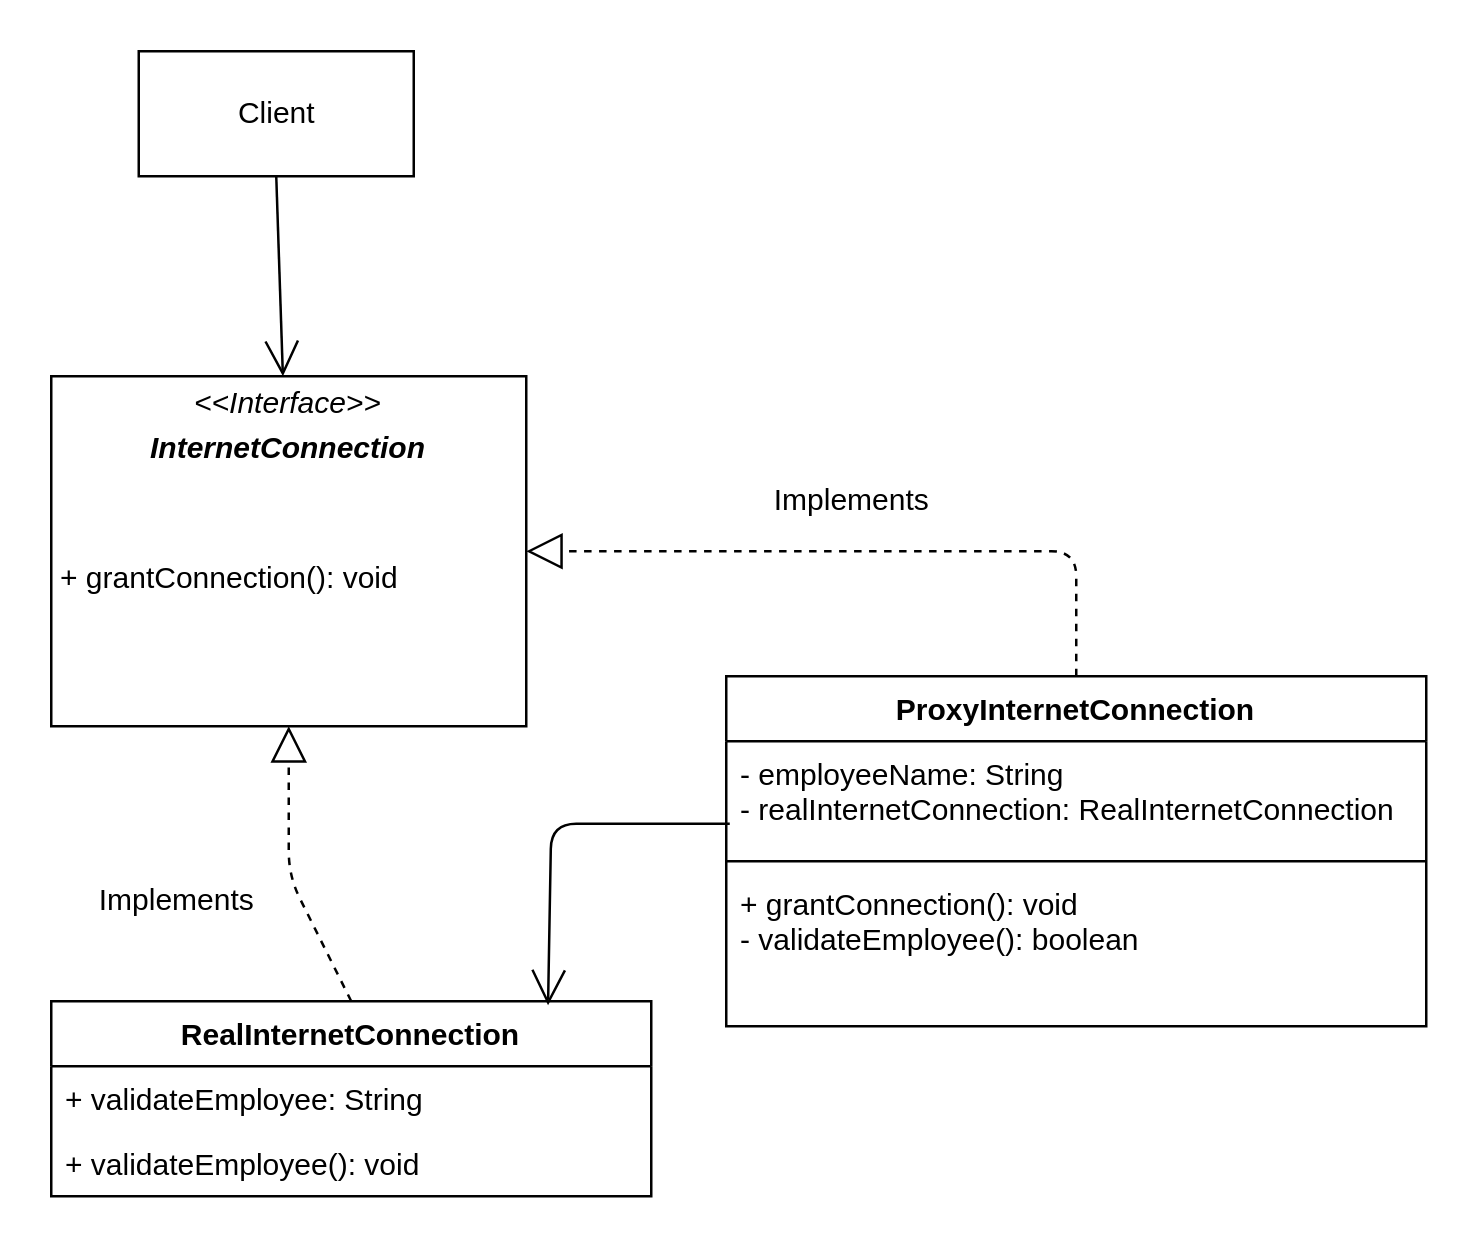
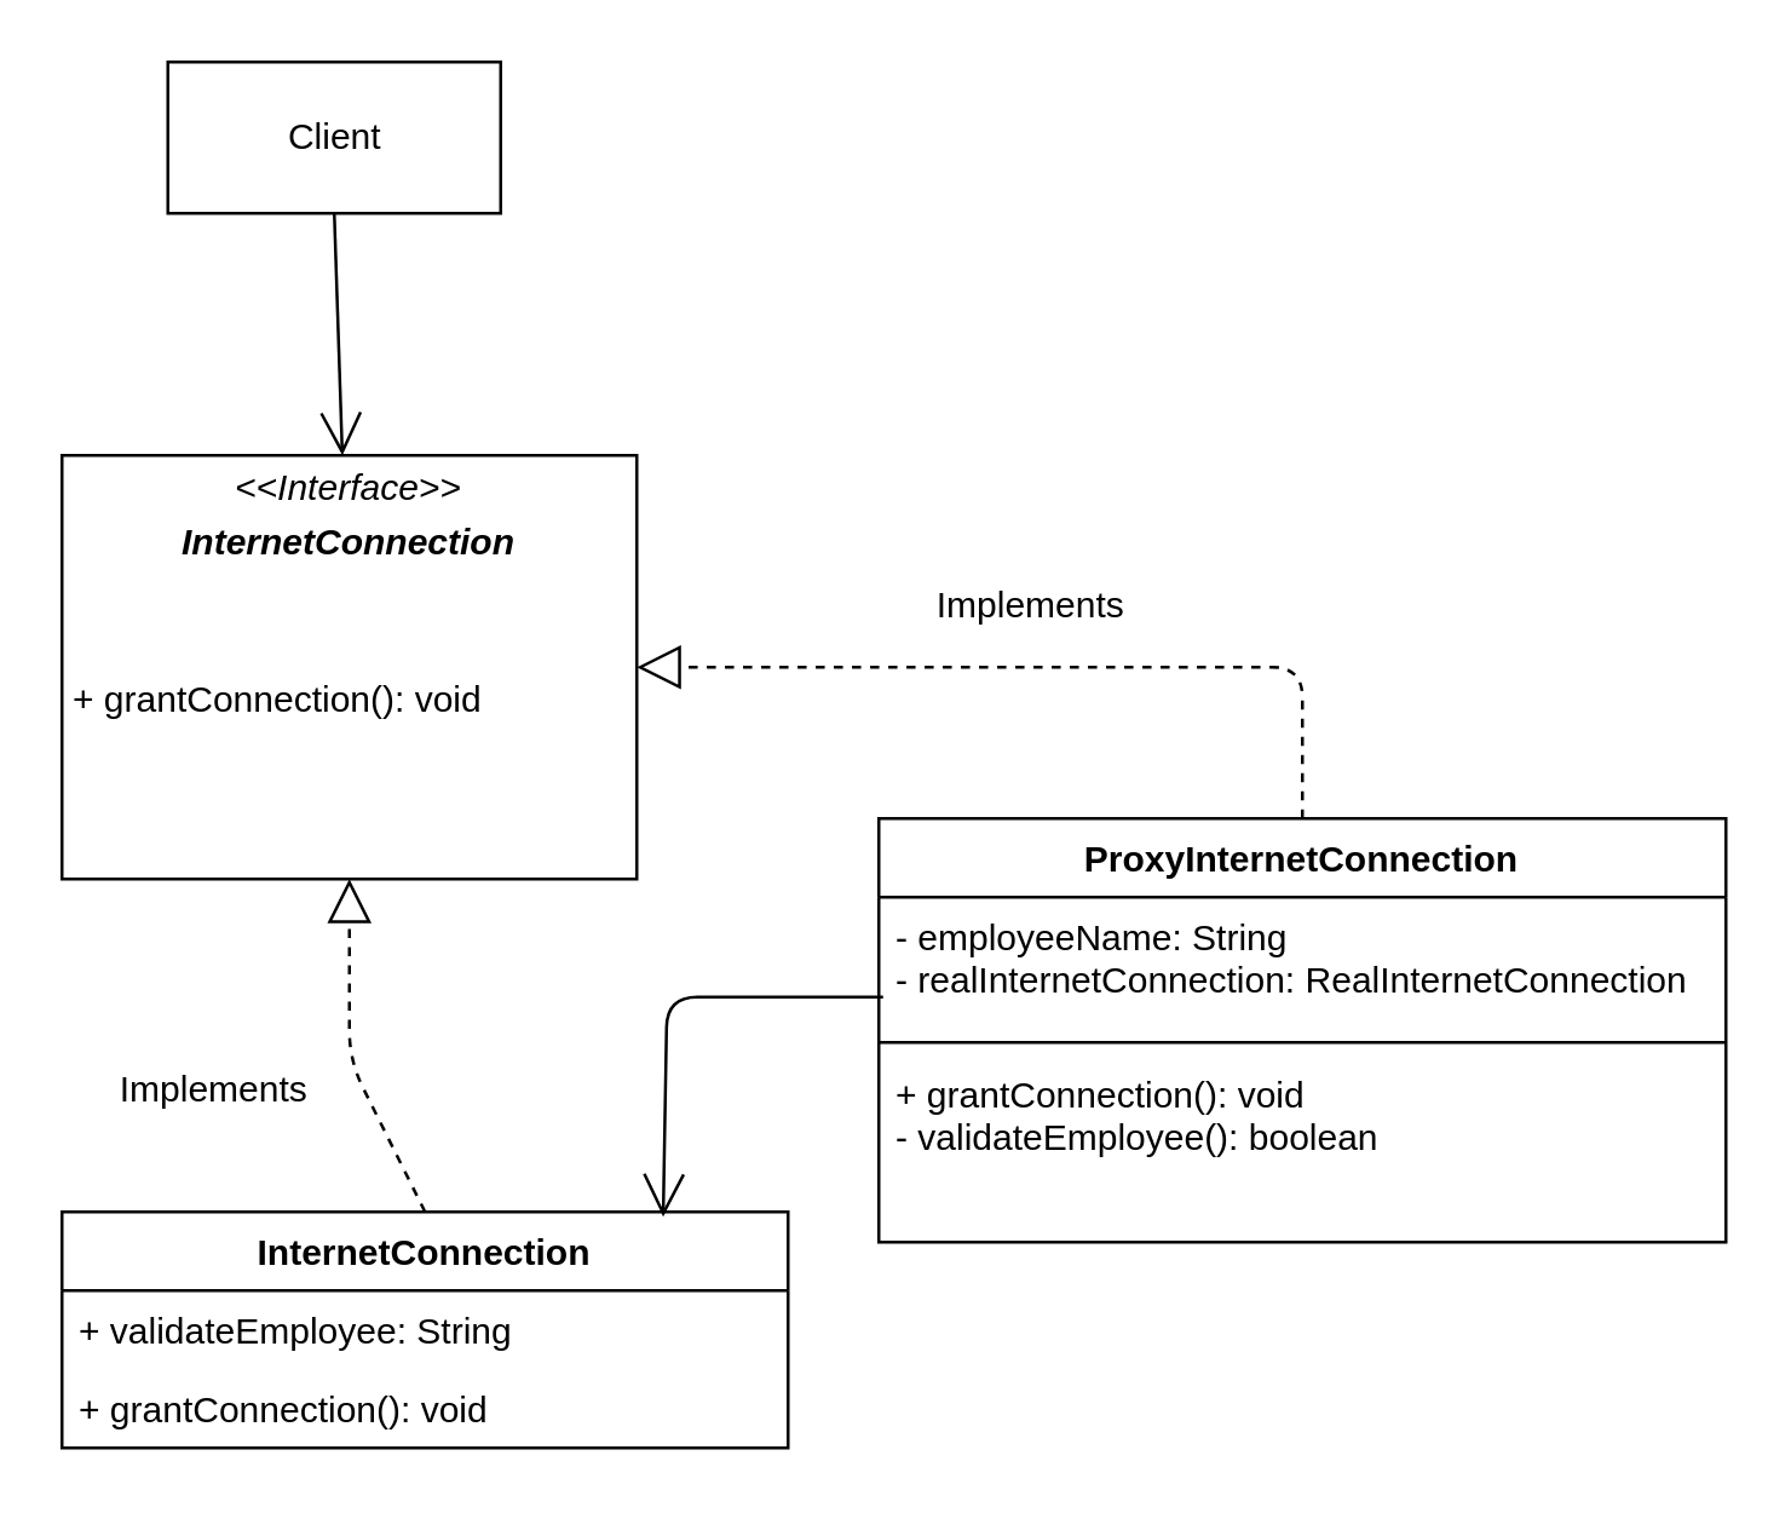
- <mxCell id="3" value="RealInternetConnection" style="swimlane;fontStyle=1;childLayout=stackLayout;horizontal=1;startSize=26;fillColor=none;horizontalStack=0;resizeParent=1;resizeParentMax=0;resizeLast=0;collapsible=1;marginBottom=0;" parent="1" vertex="1"><mxGeometry x="20" y="400" width="240" height="78" as="geometry" /></mxCell>
+ <mxCell id="3" value="InternetConnection" style="swimlane;fontStyle=1;childLayout=stackLayout;horizontal=1;startSize=26;fillColor=none;horizontalStack=0;resizeParent=1;resizeParentMax=0;resizeLast=0;collapsible=1;marginBottom=0;" parent="1" vertex="1"><mxGeometry x="20" y="400" width="240" height="78" as="geometry" /></mxCell>
- <mxCell id="5" value="+ validateEmployee(): void" style="text;strokeColor=none;fillColor=none;align=left;verticalAlign=top;spacingLeft=4;spacingRight=4;overflow=hidden;rotatable=0;points=[[0,0.5],[1,0.5]];portConstraint=eastwest;" parent="3" vertex="1"><mxGeometry y="52" width="240" height="26" as="geometry" /></mxCell>
+ <mxCell id="5" value="+ grantConnection(): void" style="text;strokeColor=none;fillColor=none;align=left;verticalAlign=top;spacingLeft=4;spacingRight=4;overflow=hidden;rotatable=0;points=[[0,0.5],[1,0.5]];portConstraint=eastwest;" parent="3" vertex="1"><mxGeometry y="52" width="240" height="26" as="geometry" /></mxCell>
